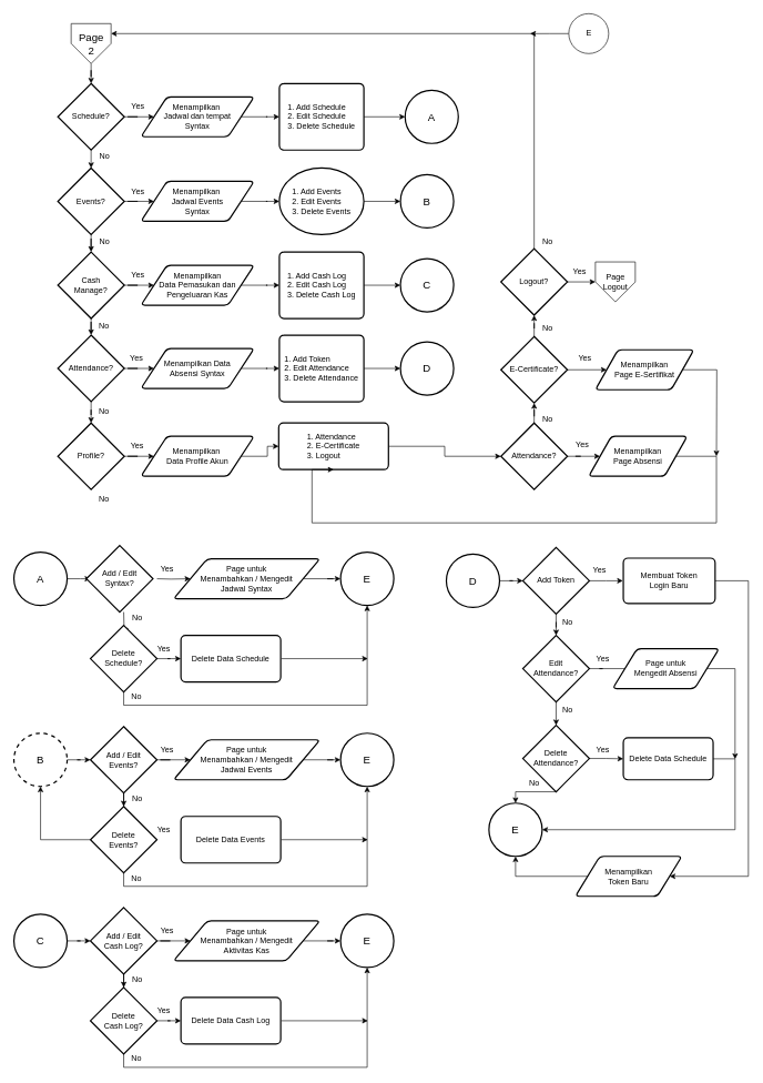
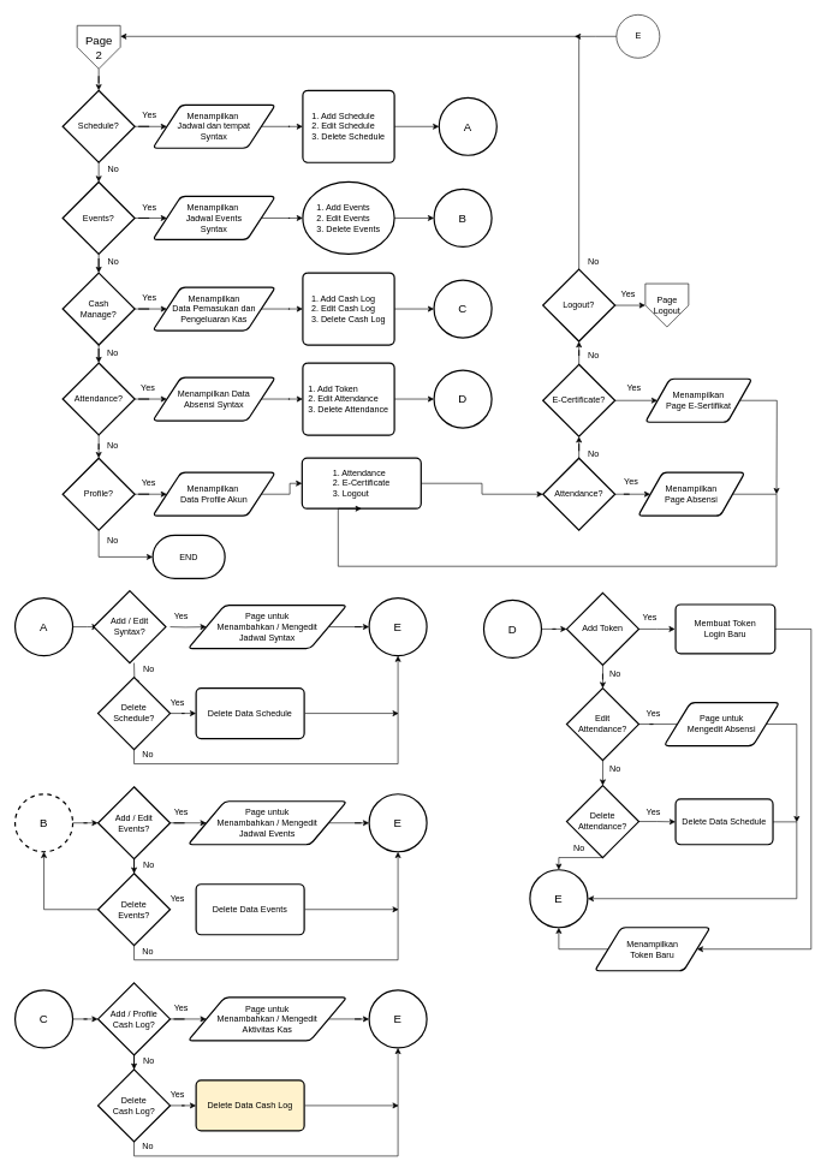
+ <mxCell id="38" style="edgeStyle=orthogonalEdgeStyle;rounded=0;orthogonalLoop=1;jettySize=auto;html=1;exitX=0.5;exitY=1;exitDx=0;exitDy=0;exitPerimeter=0;entryX=0;entryY=0.5;entryDx=0;entryDy=0;entryPerimeter=0;" edge="1" parent="1" source="39" target="147"><mxGeometry relative="1" as="geometry"><mxPoint x="136.333" y="776" as="targetPoint" /></mxGeometry></mxCell>
+ <mxCell id="147" value="END" style="strokeWidth=2;html=1;shape=mxgraph.flowchart.terminator;whiteSpace=wrap;" vertex="1" parent="1"><mxGeometry x="211" y="742" width="100" height="60" as="geometry" /></mxCell>
- <mxCell id="144" value="Menampilkan&lt;div&gt;Token Baru&lt;/div&gt;" style="shape=parallelogram;html=1;strokeWidth=2;perimeter=parallelogramPerimeter;whiteSpace=wrap;rounded=1;arcSize=12;size=0.23;" vertex="1" parent="1"><mxGeometry x="864" y="1286" width="160" height="60" as="geometry" /></mxCell>
+ <mxCell id="144" value="Menampilkan&lt;div&gt;Token Baru&lt;/div&gt;" style="shape=parallelogram;html=1;strokeWidth=2;perimeter=parallelogramPerimeter;whiteSpace=wrap;rounded=1;arcSize=12;size=0.23;" vertex="1" parent="1"><mxGeometry x="824" y="1286" width="160" height="60" as="geometry" /></mxCell>
- <mxCell id="108" value="Add / Edit&lt;div&gt;Cash Log?&lt;/div&gt;" style="strokeWidth=2;html=1;shape=mxgraph.flowchart.decision;whiteSpace=wrap;" vertex="1" parent="1"><mxGeometry x="135" y="1363" width="100" height="100" as="geometry" /></mxCell>
+ <mxCell id="108" value="Add / Profile&lt;div&gt;Cash Log?&lt;/div&gt;" style="strokeWidth=2;html=1;shape=mxgraph.flowchart.decision;whiteSpace=wrap;" vertex="1" parent="1"><mxGeometry x="135" y="1363" width="100" height="100" as="geometry" /></mxCell>
- <mxCell id="118" value="Delete Data Cash Log" style="rounded=1;whiteSpace=wrap;html=1;absoluteArcSize=1;arcSize=14;strokeWidth=2;" vertex="1" parent="1"><mxGeometry x="271" y="1498" width="150" height="70" as="geometry" /></mxCell>
+ <mxCell id="118" value="Delete Data Cash Log" style="rounded=1;whiteSpace=wrap;html=1;absoluteArcSize=1;arcSize=14;strokeWidth=2;fillColor=#fff2cc;" vertex="1" parent="1"><mxGeometry x="271" y="1498" width="150" height="70" as="geometry" /></mxCell>
